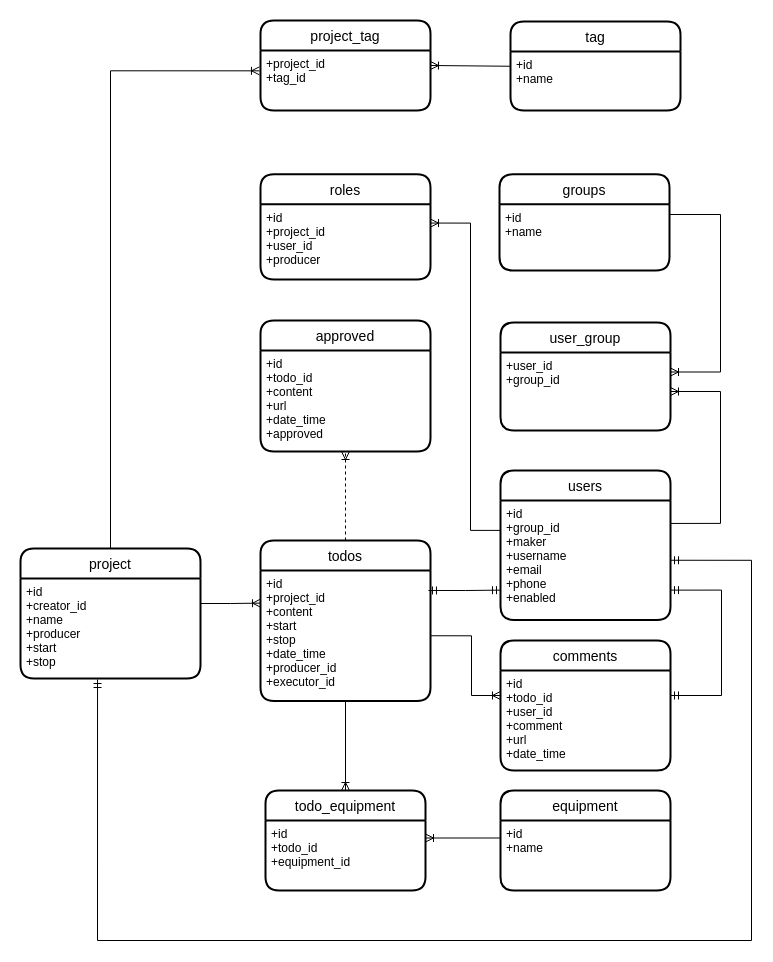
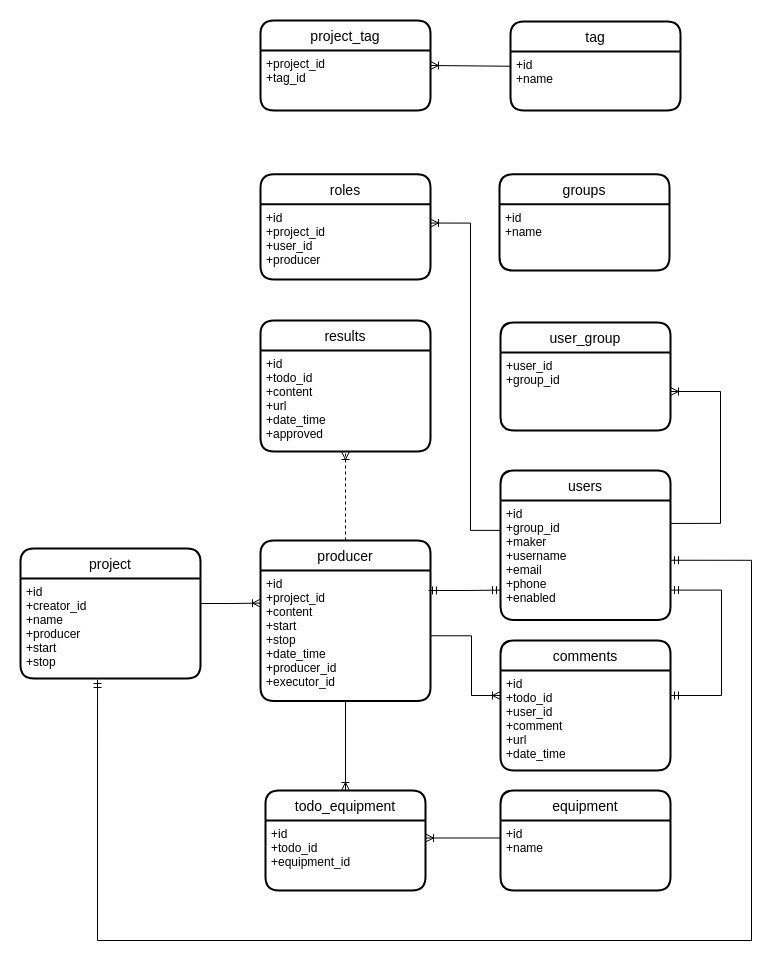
- <mxCell id="26" value="" style="edgeStyle=orthogonalEdgeStyle;fontSize=12;html=1;endArrow=ERoneToMany;rounded=0;exitX=0.5;exitY=0;exitDx=0;exitDy=0;entryX=-0.006;entryY=0.339;entryDx=0;entryDy=0;entryPerimeter=0;" parent="1" source="4" edge="1" target="25"><mxGeometry width="100" height="100" relative="1" as="geometry"><mxPoint x="220" y="380.5" as="sourcePoint" /><mxPoint x="270" y="90" as="targetPoint" /><Array as="points"><mxPoint x="110" y="70" /></Array></mxGeometry></mxCell>
- <mxCell id="38" value="" style="edgeStyle=orthogonalEdgeStyle;fontSize=12;html=1;endArrow=ERoneToMany;rounded=0;entryX=1;entryY=0.25;entryDx=0;entryDy=0;exitX=1;exitY=0.5;exitDx=0;exitDy=0;" edge="1" parent="1" source="20" target="33"><mxGeometry width="100" height="100" relative="1" as="geometry"><mxPoint x="720" y="310" as="sourcePoint" /><mxPoint x="690" y="300" as="targetPoint" /><Array as="points"><mxPoint x="720" y="214" /><mxPoint x="720" y="372" /></Array></mxGeometry></mxCell>
- <mxCell id="18" value="approved" style="swimlane;childLayout=stackLayout;horizontal=1;startSize=30;horizontalStack=0;rounded=1;fontSize=14;fontStyle=0;strokeWidth=2;resizeParent=0;resizeLast=1;shadow=0;dashed=0;align=center;" parent="1" vertex="1"><mxGeometry x="260" y="320" width="170" height="131" as="geometry" /></mxCell>
+ <mxCell id="18" value="results" style="swimlane;childLayout=stackLayout;horizontal=1;startSize=30;horizontalStack=0;rounded=1;fontSize=14;fontStyle=0;strokeWidth=2;resizeParent=0;resizeLast=1;shadow=0;dashed=0;align=center;" parent="1" vertex="1"><mxGeometry x="260" y="320" width="170" height="131" as="geometry" /></mxCell>
- <mxCell id="8" value="todos" style="swimlane;childLayout=stackLayout;horizontal=1;startSize=30;horizontalStack=0;rounded=1;fontSize=14;fontStyle=0;strokeWidth=2;resizeParent=0;resizeLast=1;shadow=0;dashed=0;align=center;" parent="1" vertex="1"><mxGeometry x="260" y="540" width="170" height="160.5" as="geometry" /></mxCell>
+ <mxCell id="8" value="producer" style="swimlane;childLayout=stackLayout;horizontal=1;startSize=30;horizontalStack=0;rounded=1;fontSize=14;fontStyle=0;strokeWidth=2;resizeParent=0;resizeLast=1;shadow=0;dashed=0;align=center;" parent="1" vertex="1"><mxGeometry x="260" y="540" width="170" height="160.5" as="geometry" /></mxCell>
